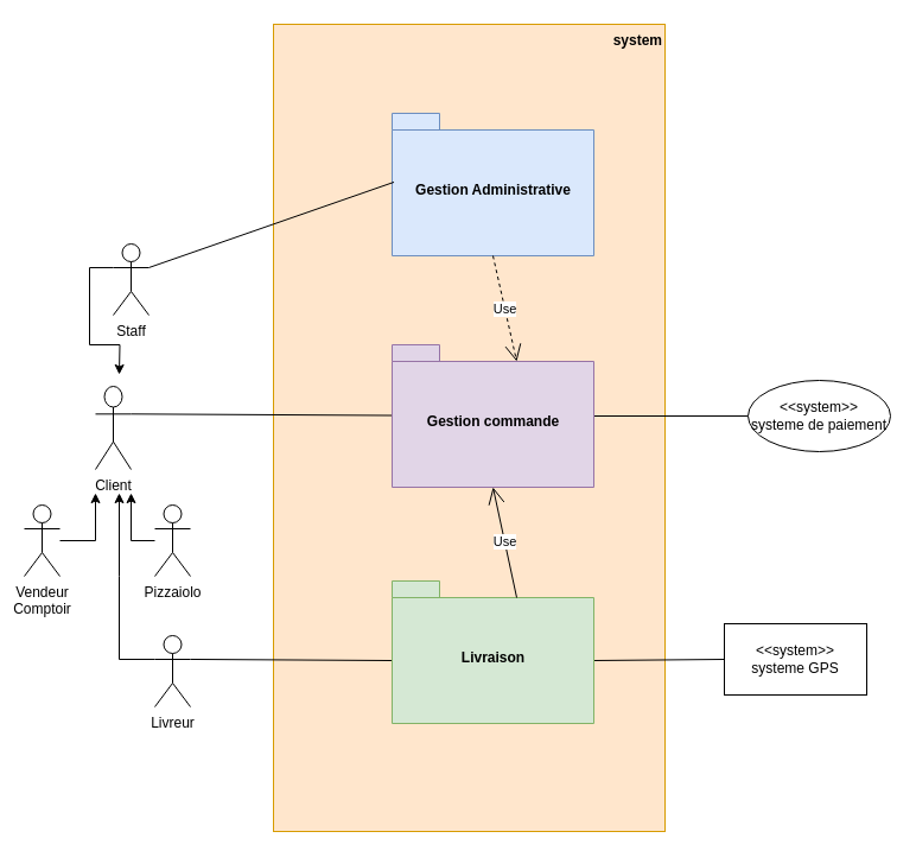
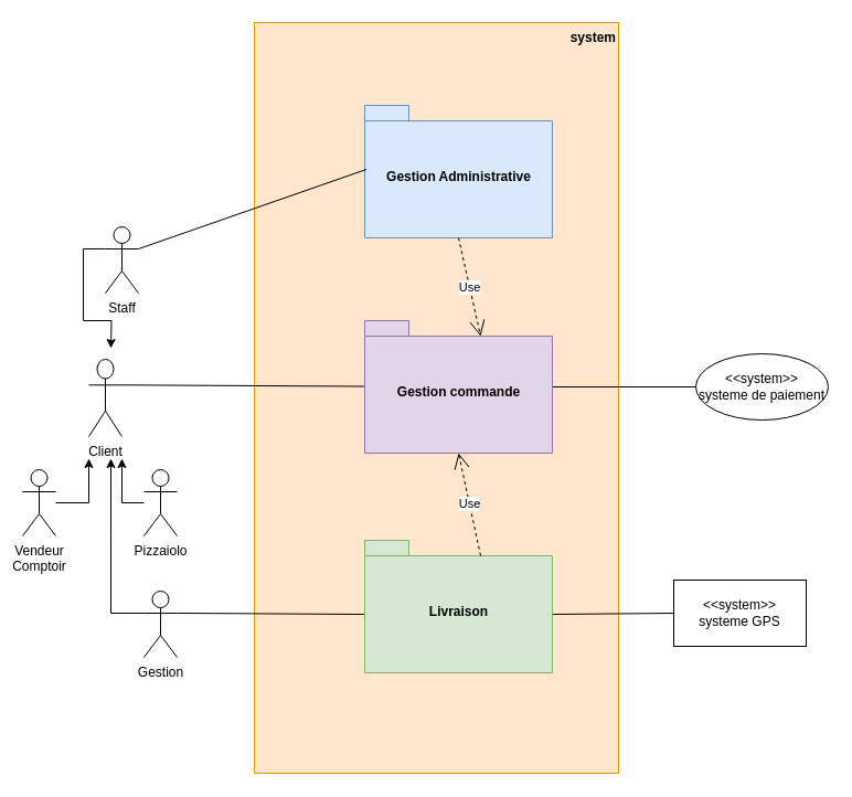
- <mxCell id="22" value="Use" style="endArrow=open;endSize=12;dashed=0;html=1;entryX=0.5;entryY=1;entryDx=0;entryDy=0;entryPerimeter=0;exitX=0;exitY=0;exitDx=105;exitDy=14;exitPerimeter=0;" parent="1" source="18" target="16" edge="1"><mxGeometry width="160" relative="1" as="geometry"><mxPoint x="10" y="735" as="sourcePoint" /><mxPoint x="170" y="735" as="targetPoint" /></mxGeometry></mxCell>
+ <mxCell id="22" value="Use" style="endArrow=open;endSize=12;dashed=1;html=1;entryX=0.5;entryY=1;entryDx=0;entryDy=0;entryPerimeter=0;exitX=0;exitY=0;exitDx=105;exitDy=14;exitPerimeter=0;" parent="1" source="18" target="16" edge="1"><mxGeometry width="160" relative="1" as="geometry"><mxPoint x="10" y="735" as="sourcePoint" /><mxPoint x="170" y="735" as="targetPoint" /></mxGeometry></mxCell>
- <mxCell id="11" value="Livreur" style="shape=umlActor;verticalLabelPosition=bottom;labelBackgroundColor=#ffffff;verticalAlign=top;html=1;" parent="1" vertex="1"><mxGeometry x="130" y="535" width="30" height="60" as="geometry" /></mxCell>
+ <mxCell id="11" value="Gestion" style="shape=umlActor;verticalLabelPosition=bottom;labelBackgroundColor=#ffffff;verticalAlign=top;html=1;" parent="1" vertex="1"><mxGeometry x="130" y="535" width="30" height="60" as="geometry" /></mxCell>
